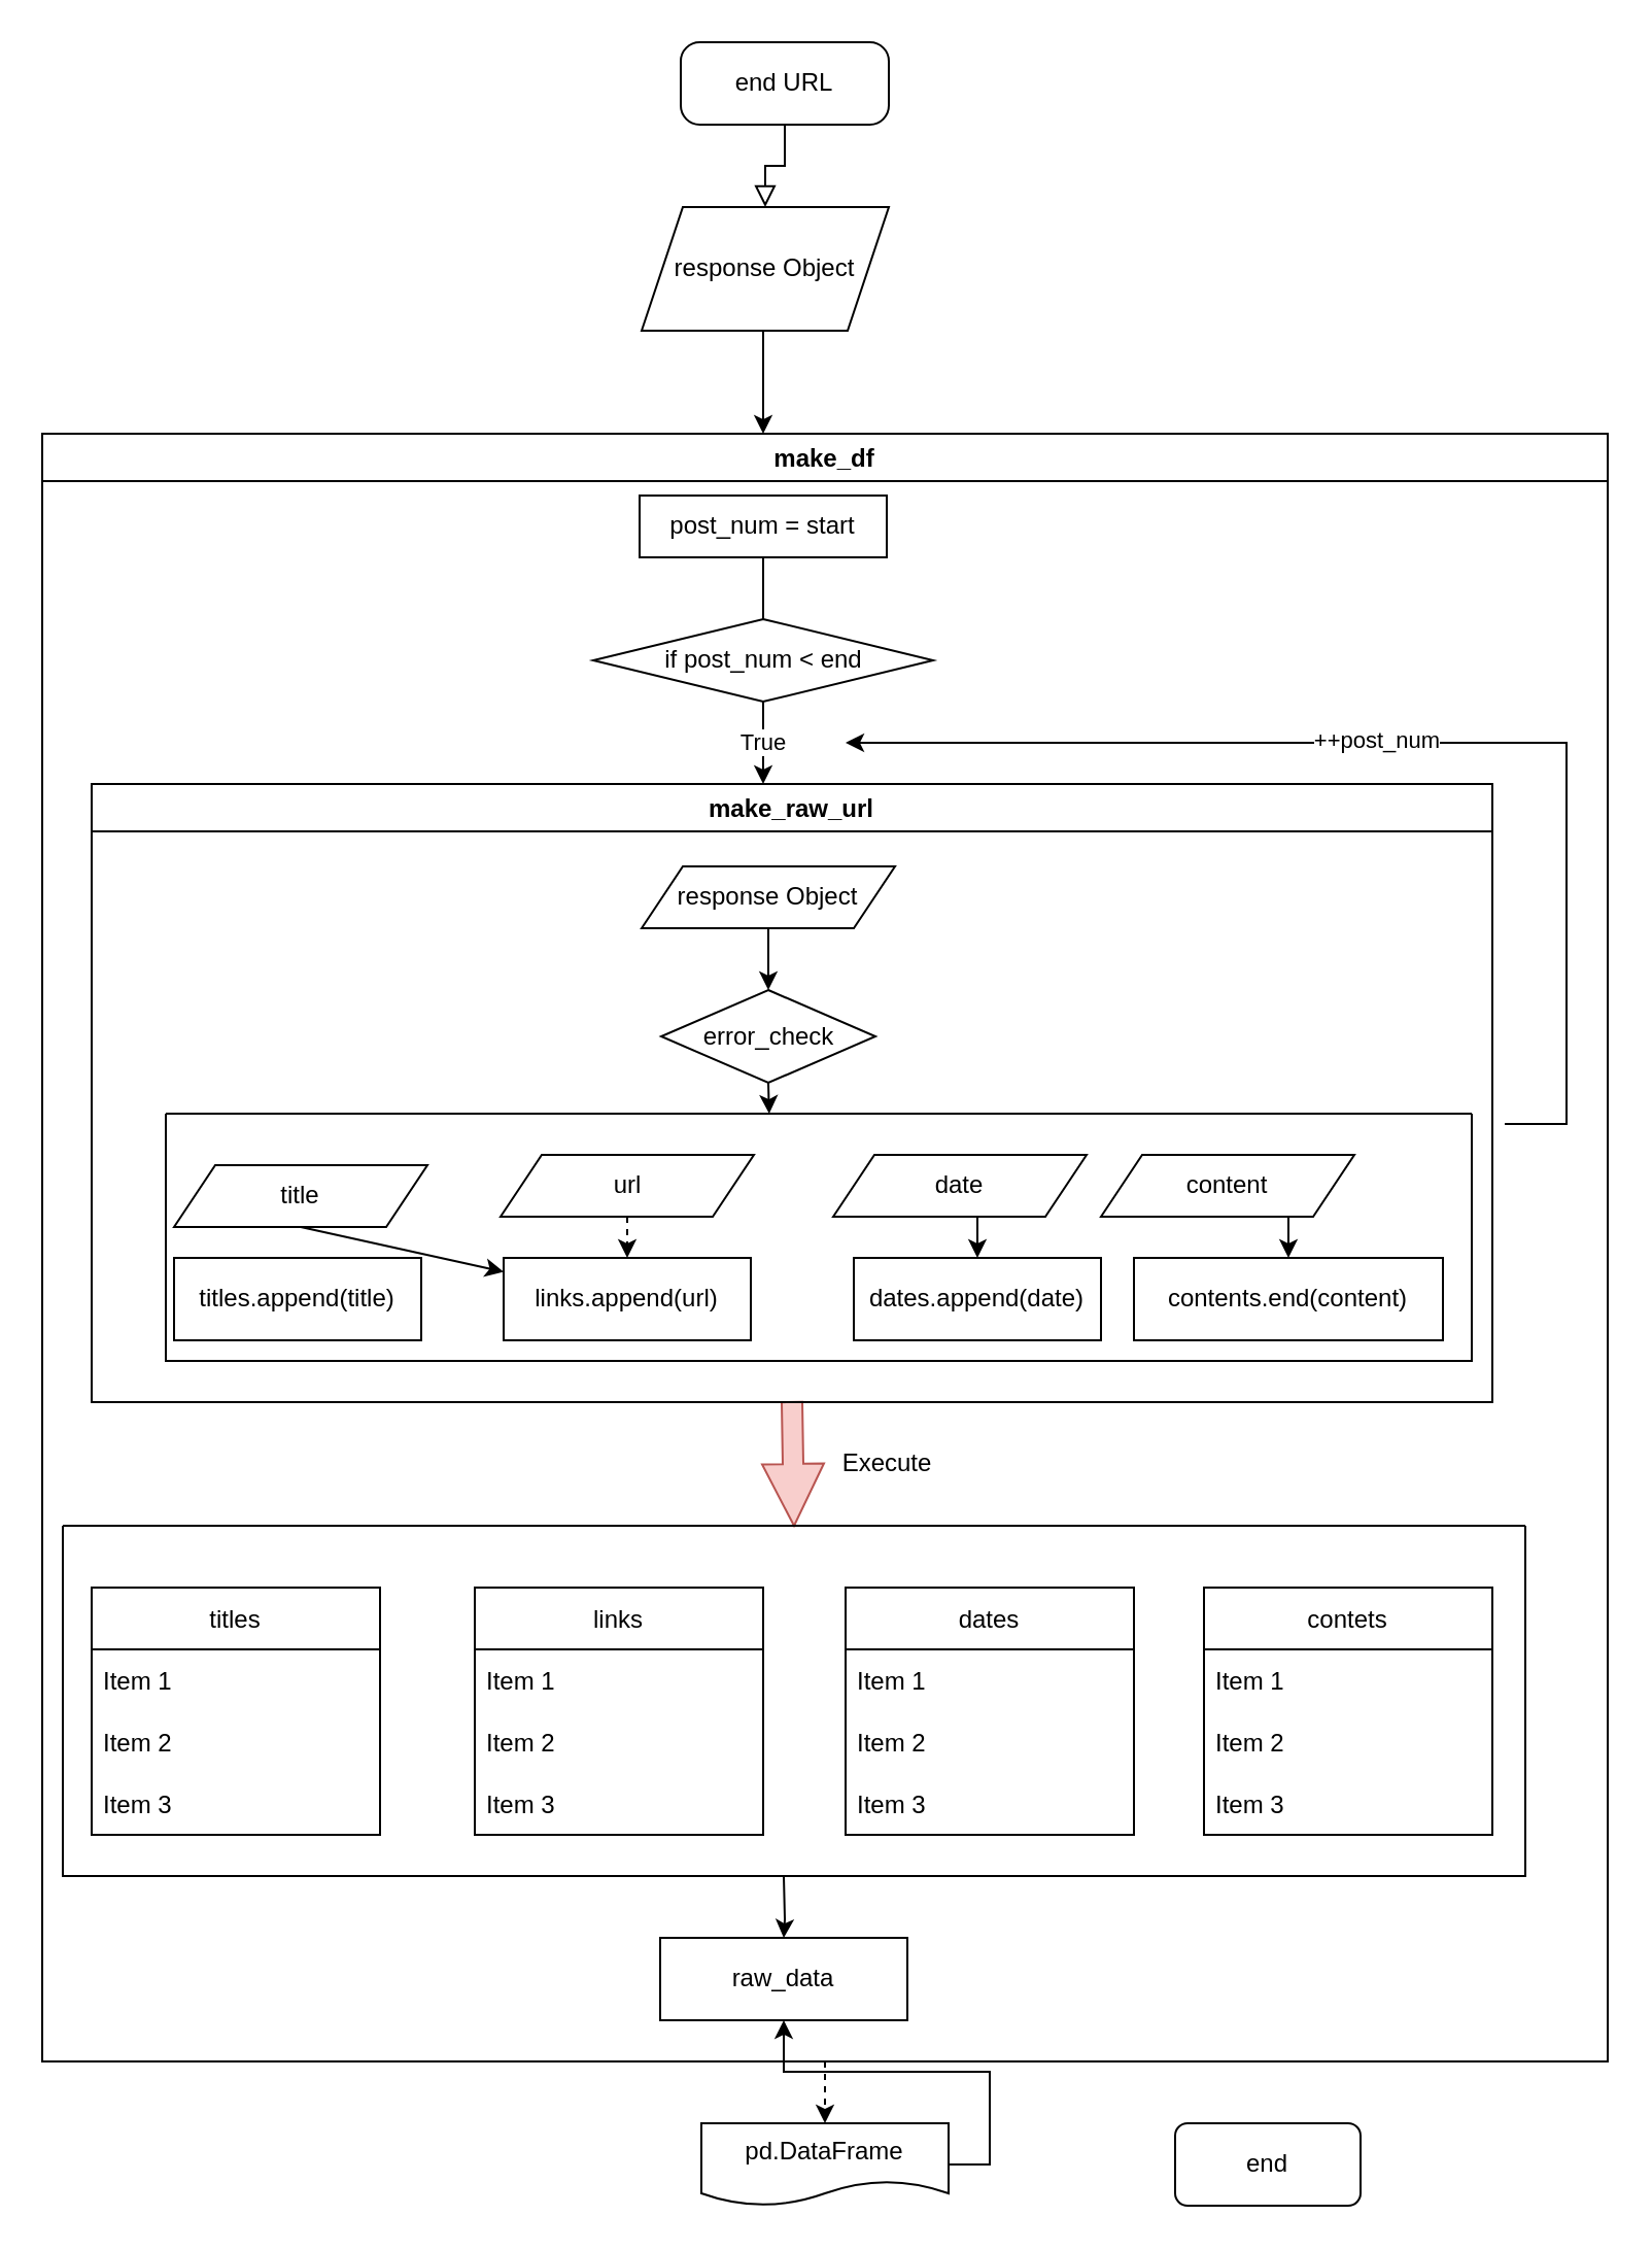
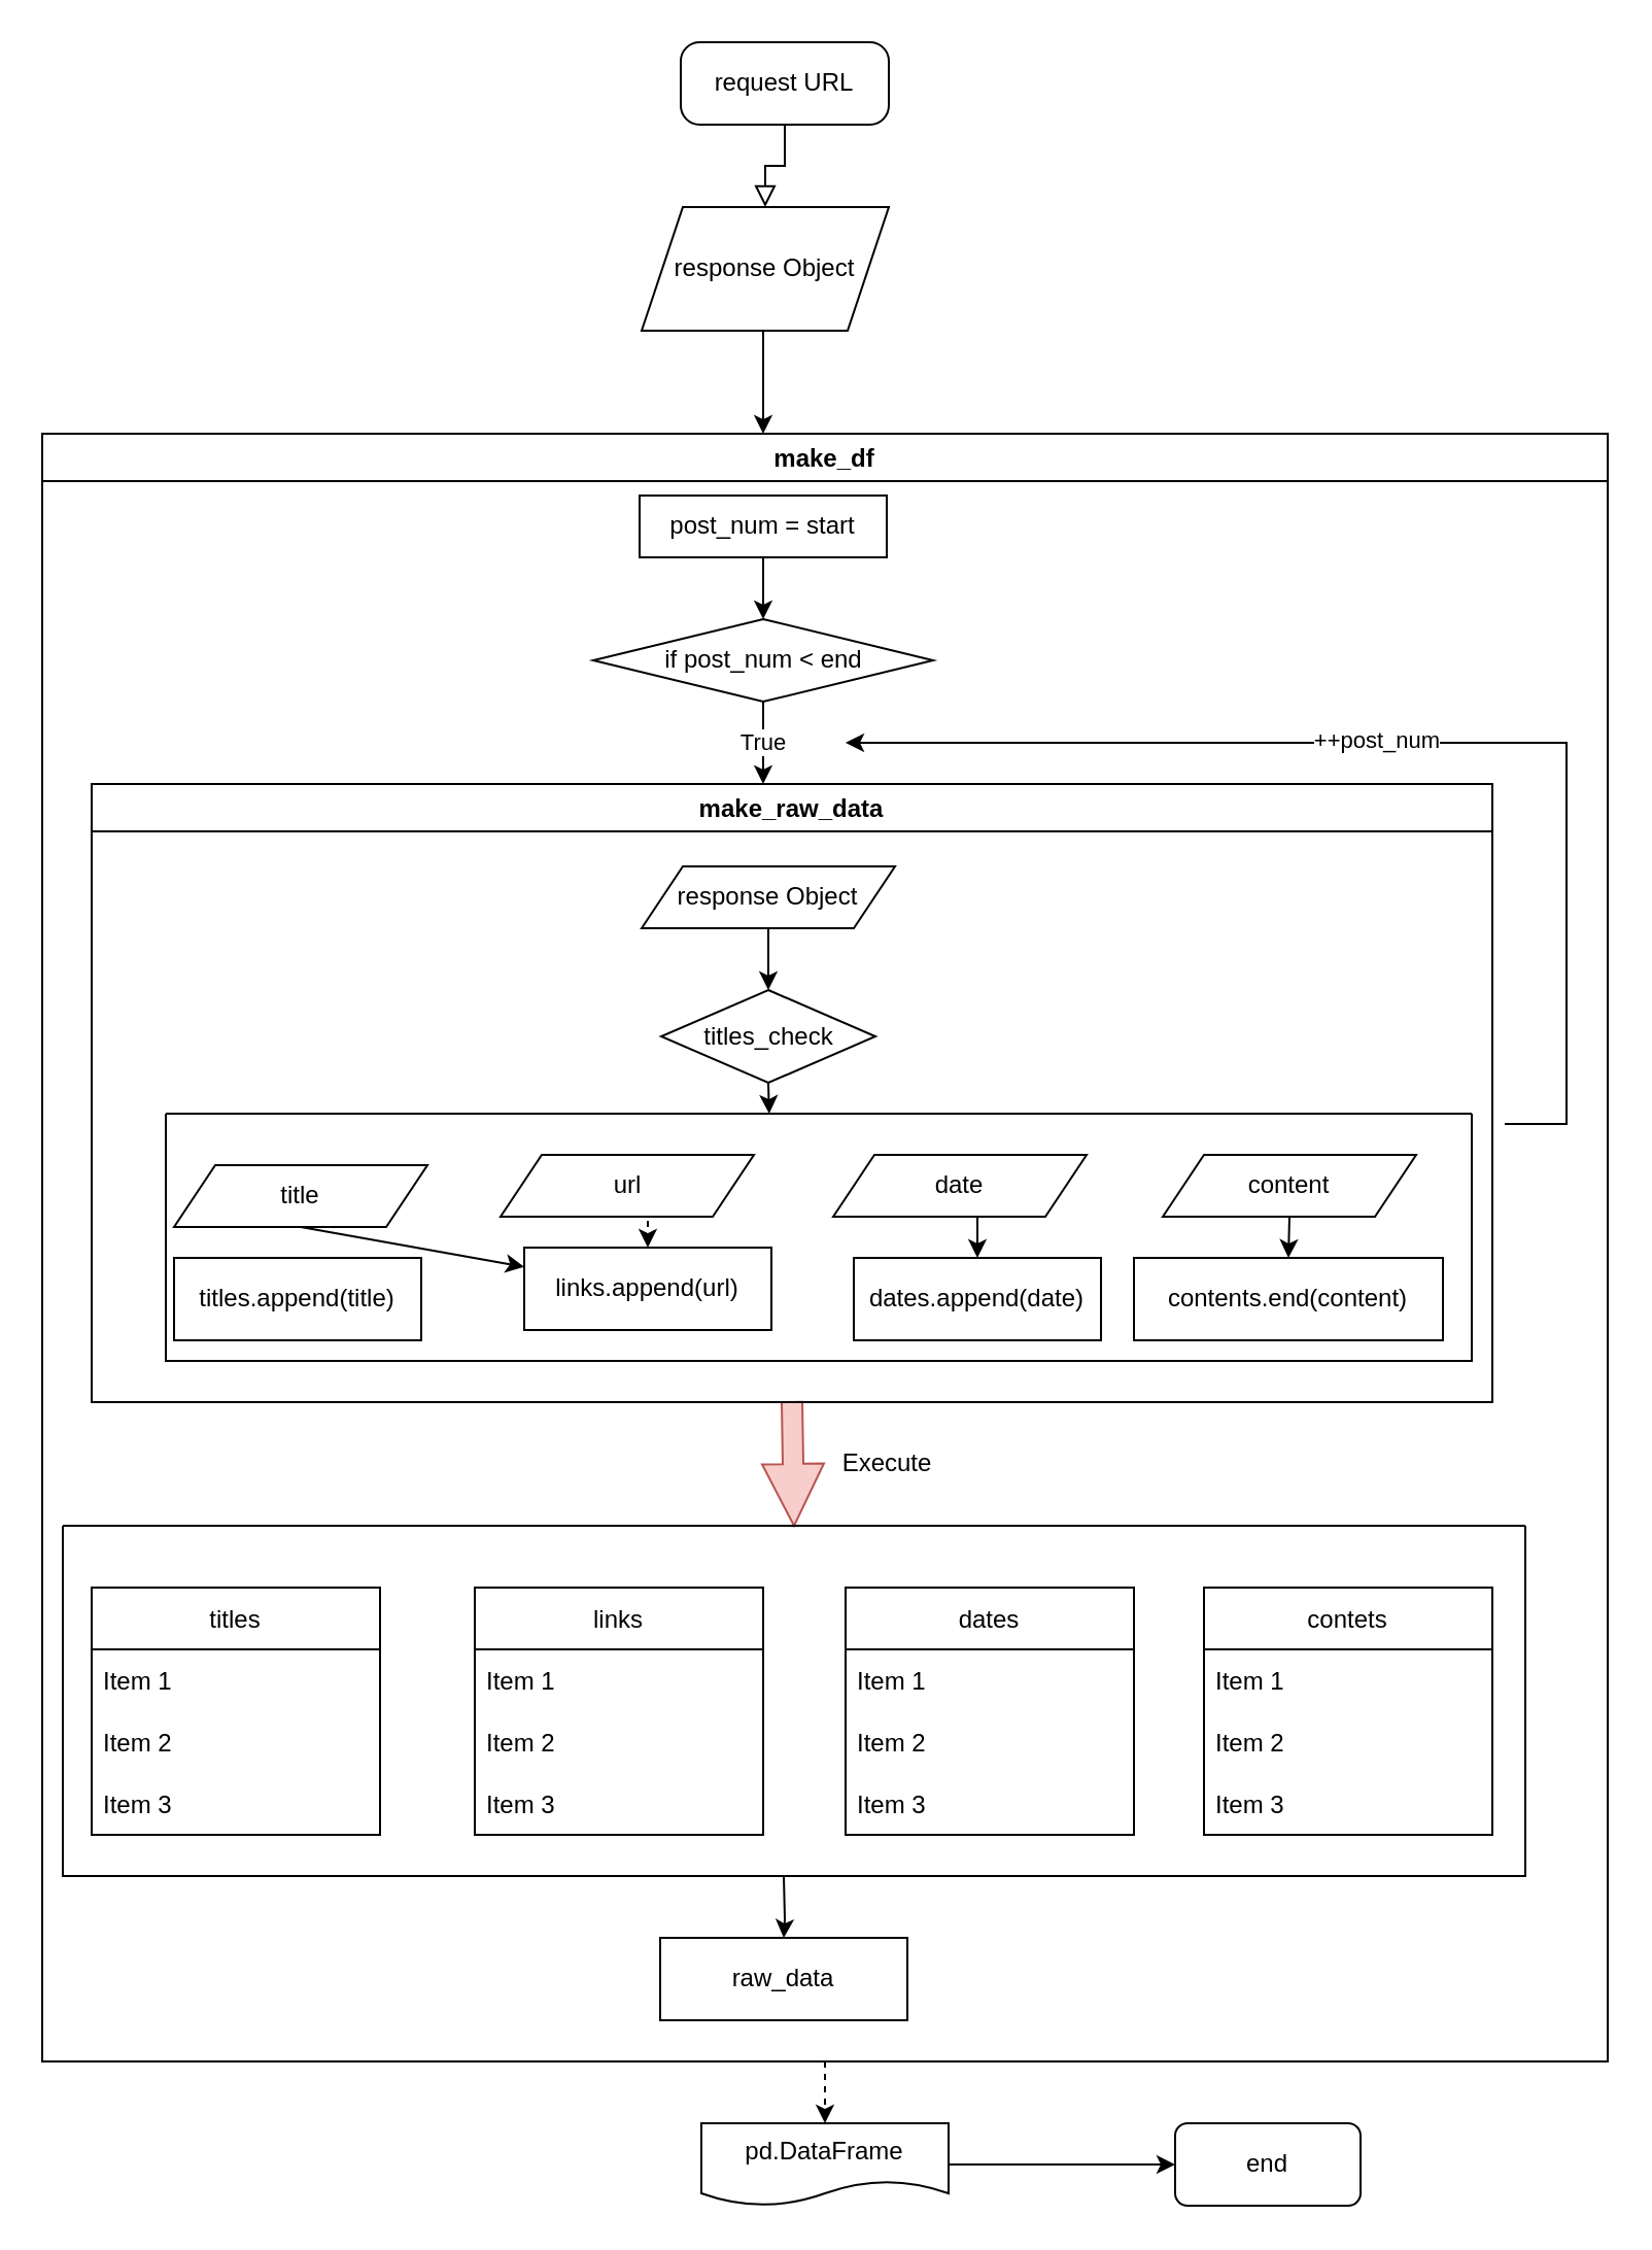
- <mxCell id="3" value="end URL" style="rounded=1;whiteSpace=wrap;html=1;fontSize=12;glass=0;strokeWidth=1;shadow=0;arcSize=23;" parent="1" vertex="1"><mxGeometry x="330" y="20" width="101" height="40" as="geometry" /></mxCell>
+ <mxCell id="3" value="request URL" style="rounded=1;whiteSpace=wrap;html=1;fontSize=12;glass=0;strokeWidth=1;shadow=0;arcSize=23;" parent="1" vertex="1"><mxGeometry x="330" y="20" width="101" height="40" as="geometry" /></mxCell>
- <mxCell id="45" value="" style="endArrow=none;html=1;rounded=0;entryX=0.5;entryY=0;entryDx=0;entryDy=0;exitX=0.5;exitY=1;exitDx=0;exitDy=0;" edge="1" parent="6" source="43" target="44"><mxGeometry width="50" height="50" relative="1" as="geometry"><mxPoint x="346" y="70" as="sourcePoint" /><mxPoint x="396" y="20" as="targetPoint" /></mxGeometry></mxCell>
+ <mxCell id="45" value="" style="endArrow=classic;html=1;rounded=0;entryX=0.5;entryY=0;entryDx=0;entryDy=0;exitX=0.5;exitY=1;exitDx=0;exitDy=0;" edge="1" parent="6" source="43" target="44"><mxGeometry width="50" height="50" relative="1" as="geometry"><mxPoint x="346" y="70" as="sourcePoint" /><mxPoint x="396" y="20" as="targetPoint" /></mxGeometry></mxCell>
- <mxCell id="8" value="make_raw_url" style="swimlane;" vertex="1" parent="6"><mxGeometry x="24" y="170" width="680" height="300" as="geometry" /></mxCell>
+ <mxCell id="8" value="make_raw_data" style="swimlane;" vertex="1" parent="6"><mxGeometry x="24" y="170" width="680" height="300" as="geometry" /></mxCell>
- <mxCell id="12" value="error_check" style="rhombus;whiteSpace=wrap;html=1;" vertex="1" parent="8"><mxGeometry x="276.5" y="100" width="104" height="45" as="geometry" /></mxCell>
+ <mxCell id="12" value="titles_check" style="rhombus;whiteSpace=wrap;html=1;" vertex="1" parent="8"><mxGeometry x="276.5" y="100" width="104" height="45" as="geometry" /></mxCell>
- <mxCell id="22" value="content" style="shape=parallelogram;perimeter=parallelogramPerimeter;whiteSpace=wrap;html=1;fixedSize=1;" vertex="1" parent="8"><mxGeometry x="490" y="180" width="123" height="30" as="geometry" /></mxCell>
+ <mxCell id="22" value="content" style="shape=parallelogram;perimeter=parallelogramPerimeter;whiteSpace=wrap;html=1;fixedSize=1;" vertex="1" parent="8"><mxGeometry x="520" y="180" width="123" height="30" as="geometry" /></mxCell>
- <mxCell id="15" value="links.append(url)" style="rounded=0;whiteSpace=wrap;html=1;" vertex="1" parent="8"><mxGeometry x="200" y="230" width="120" height="40" as="geometry" /></mxCell>
+ <mxCell id="15" value="links.append(url)" style="rounded=0;whiteSpace=wrap;html=1;" vertex="1" parent="8"><mxGeometry x="210" y="225" width="120" height="40" as="geometry" /></mxCell>
- <mxCell id="54" style="edgeStyle=orthogonalEdgeStyle;rounded=0;orthogonalLoop=1;jettySize=auto;html=1;exitX=1;exitY=0.5;exitDx=0;exitDy=0;" edge="1" parent="1" source="55" target="51"><mxGeometry relative="1" as="geometry"><mxPoint x="550" y="1050" as="targetPoint" /></mxGeometry></mxCell>
+ <mxCell id="54" style="edgeStyle=orthogonalEdgeStyle;rounded=0;orthogonalLoop=1;jettySize=auto;html=1;exitX=1;exitY=0.5;exitDx=0;exitDy=0;" edge="1" parent="1" source="55" target="56"><mxGeometry relative="1" as="geometry"><mxPoint x="550" y="1050" as="targetPoint" /></mxGeometry></mxCell>
